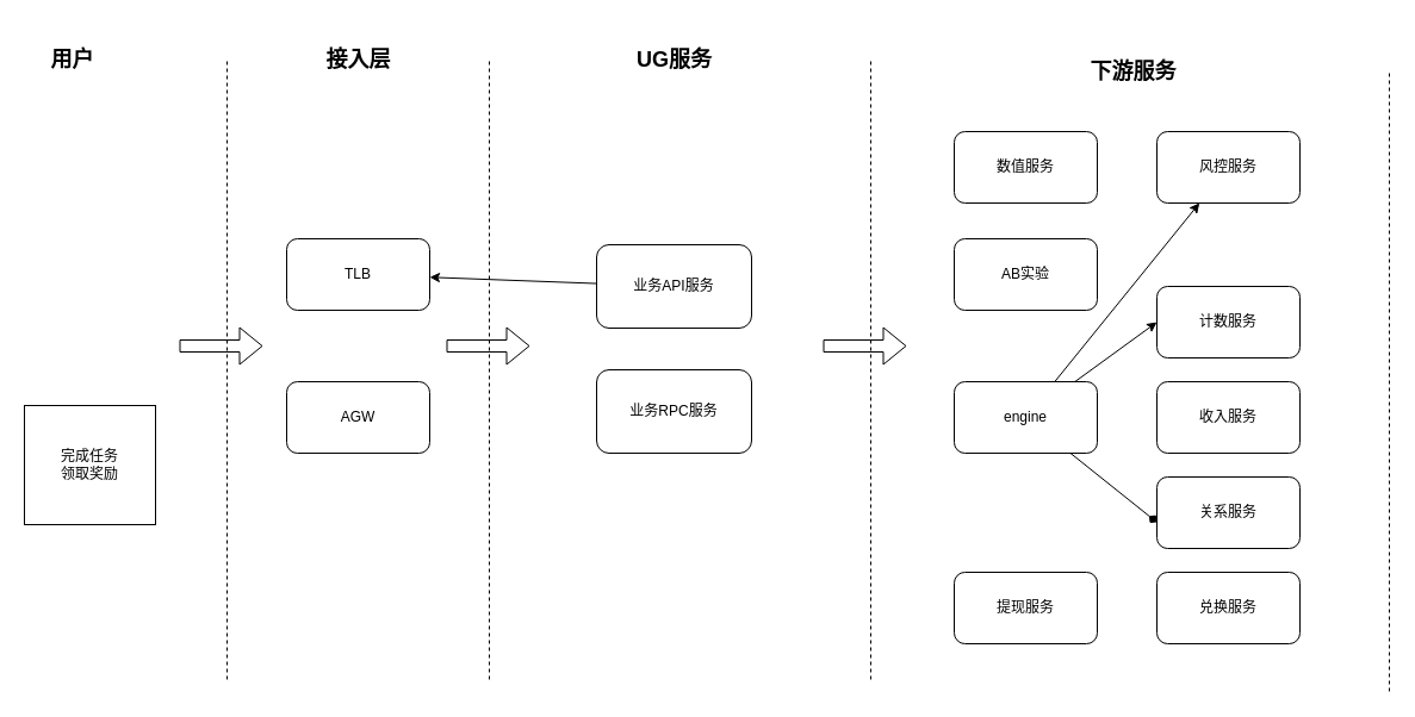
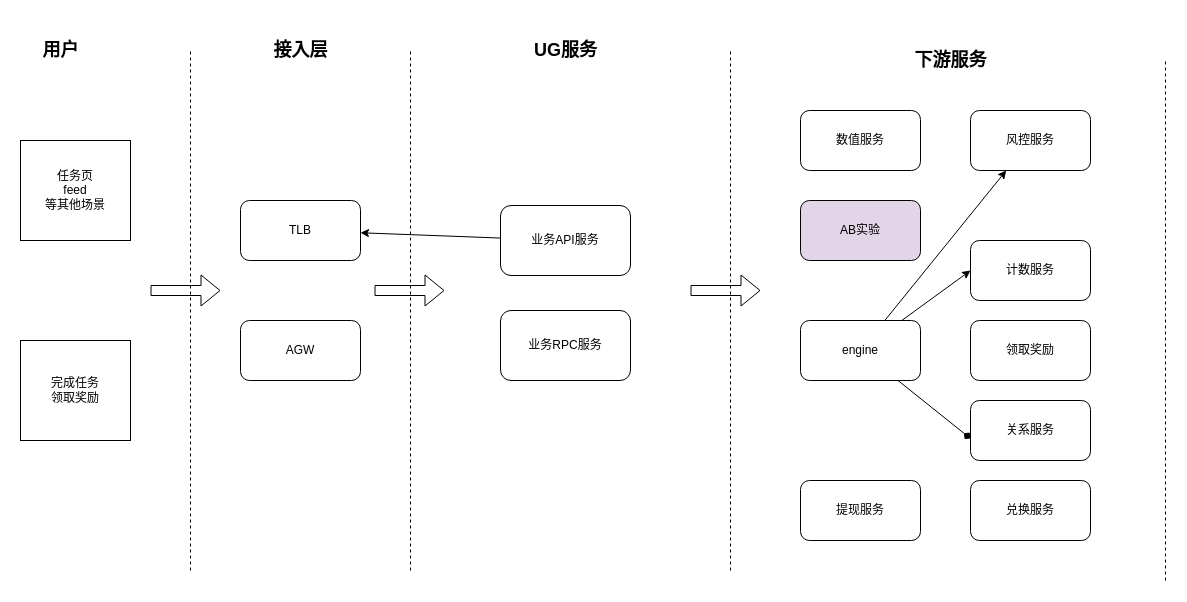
+ <mxCell id="2" value="任务页&lt;br&gt;feed&lt;br&gt;等其他场景" style="rounded=0;whiteSpace=wrap;html=1;" vertex="1" parent="1"><mxGeometry x="20" y="140" width="110" height="100" as="geometry" /></mxCell>
- <mxCell id="30" value="AB实验" style="rounded=1;whiteSpace=wrap;html=1;" vertex="1" parent="1"><mxGeometry x="800" y="200" width="120" height="60" as="geometry" /></mxCell>
+ <mxCell id="30" value="AB实验" style="rounded=1;whiteSpace=wrap;html=1;fillColor=#e1d5e7;" vertex="1" parent="1"><mxGeometry x="800" y="200" width="120" height="60" as="geometry" /></mxCell>
- <mxCell id="10" value="收入服务" style="rounded=1;whiteSpace=wrap;html=1;" vertex="1" parent="1"><mxGeometry x="970" y="320" width="120" height="60" as="geometry" /></mxCell>
+ <mxCell id="10" value="领取奖励" style="rounded=1;whiteSpace=wrap;html=1;" vertex="1" parent="1"><mxGeometry x="970" y="320" width="120" height="60" as="geometry" /></mxCell>
